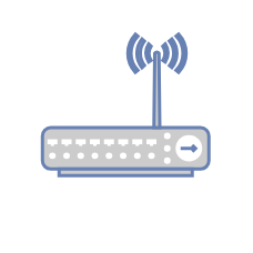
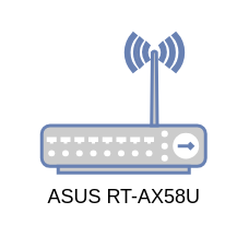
+ <mxCell id="4" value="ASUS RT-AX58U" style="text;html=1;align=center;verticalAlign=middle;resizable=0;points=[];autosize=1;strokeColor=none;fillColor=none;rounded=0;" parent="2" vertex="1"><mxGeometry y="90" width="110" height="20" as="geometry" /></mxCell>
